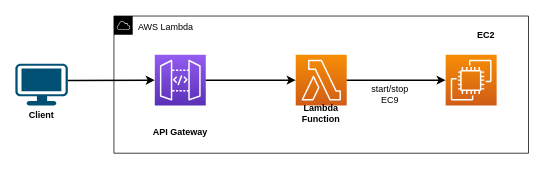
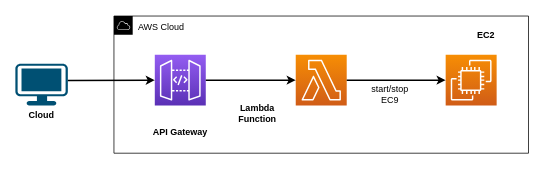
- <mxCell id="2" value="AWS Lambda" style="points=[[0,0],[0.25,0],[0.5,0],[0.75,0],[1,0],[1,0.25],[1,0.5],[1,0.75],[1,1],[0.75,1],[0.5,1],[0.25,1],[0,1],[0,0.75],[0,0.5],[0,0.25]];outlineConnect=0;html=1;whiteSpace=wrap;fontSize=12;fontStyle=0;shape=mxgraph.aws4.group;grIcon=mxgraph.aws4.group_aws_cloud;verticalAlign=top;align=left;spacingLeft=30;dashed=0;" vertex="1" parent="1"><mxGeometry x="151.5" y="20.5" width="553" height="183" as="geometry" /></mxCell>
+ <mxCell id="2" value="AWS Cloud" style="points=[[0,0],[0.25,0],[0.5,0],[0.75,0],[1,0],[1,0.25],[1,0.5],[1,0.75],[1,1],[0.75,1],[0.5,1],[0.25,1],[0,1],[0,0.75],[0,0.5],[0,0.25]];outlineConnect=0;html=1;whiteSpace=wrap;fontSize=12;fontStyle=0;shape=mxgraph.aws4.group;grIcon=mxgraph.aws4.group_aws_cloud;verticalAlign=top;align=left;spacingLeft=30;dashed=0;" vertex="1" parent="1"><mxGeometry x="151.5" y="20.5" width="553" height="183" as="geometry" /></mxCell>
- <mxCell id="9" value="&lt;b&gt;Lambda Function&lt;/b&gt;" style="text;html=1;strokeColor=none;fillColor=none;align=center;verticalAlign=middle;whiteSpace=wrap;rounded=0;" vertex="1" parent="1"><mxGeometry x="388" y="141" width="80" height="20" as="geometry" /></mxCell>
+ <mxCell id="9" value="&lt;b&gt;Lambda Function&lt;/b&gt;" style="text;html=1;strokeColor=none;fillColor=none;align=center;verticalAlign=middle;whiteSpace=wrap;rounded=0;" vertex="1" parent="1"><mxGeometry x="303" y="141" width="80" height="20" as="geometry" /></mxCell>
- <mxCell id="7" value="&lt;b&gt;Client&lt;/b&gt;" style="text;html=1;strokeColor=none;fillColor=none;align=center;verticalAlign=middle;whiteSpace=wrap;rounded=0;" vertex="1" parent="1"><mxGeometry x="35" y="143" width="40" height="20" as="geometry" /></mxCell>
+ <mxCell id="7" value="&lt;b&gt;Cloud&lt;/b&gt;" style="text;html=1;strokeColor=none;fillColor=none;align=center;verticalAlign=middle;whiteSpace=wrap;rounded=0;" vertex="1" parent="1"><mxGeometry x="35" y="143" width="40" height="20" as="geometry" /></mxCell>
